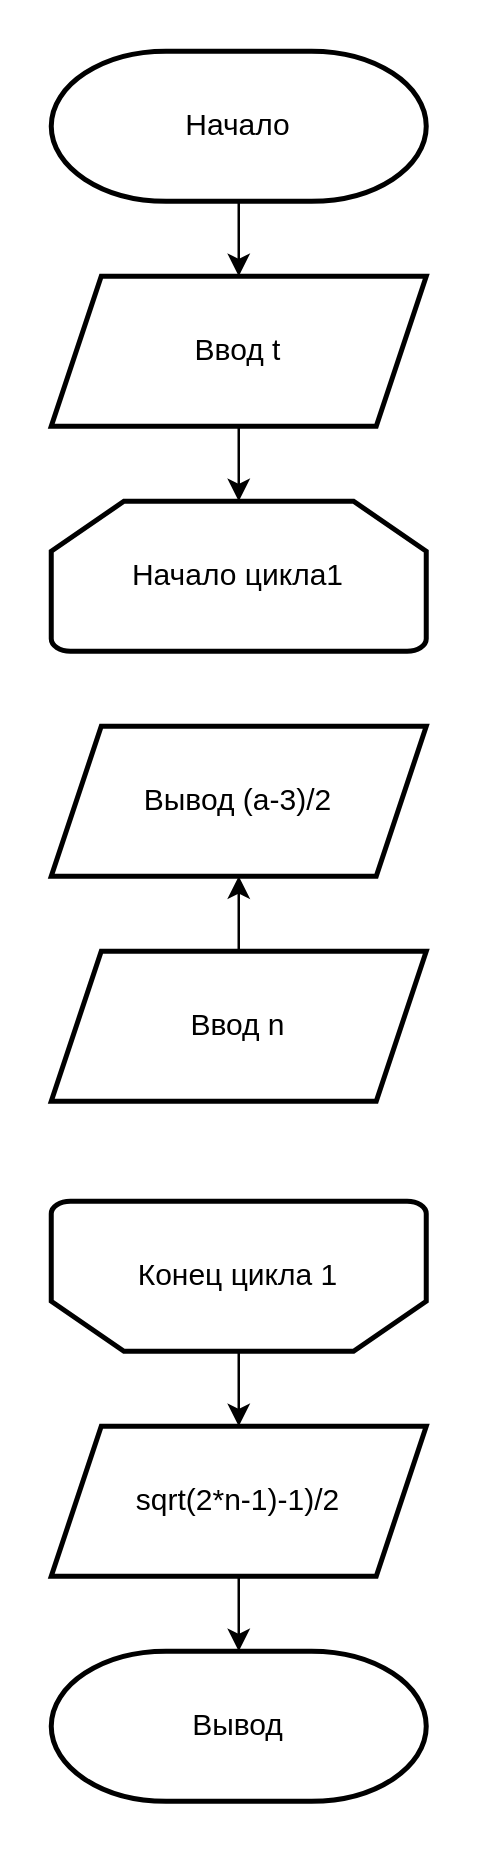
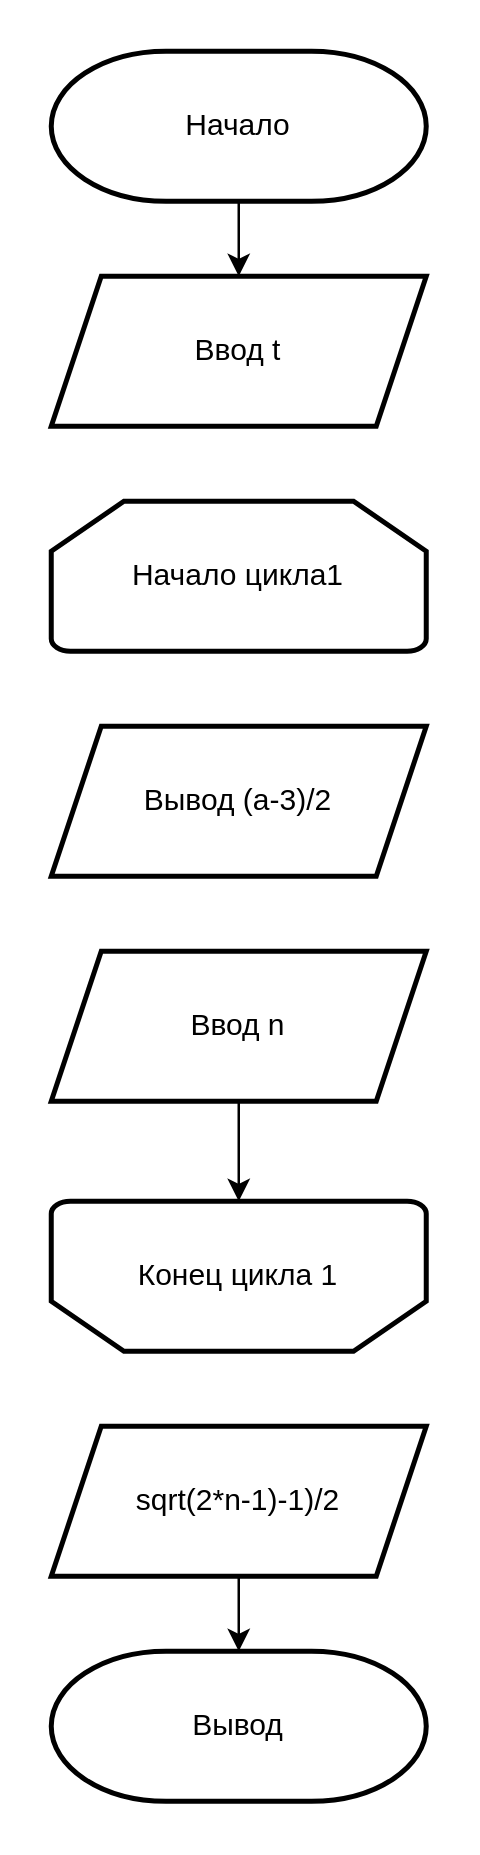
- <mxCell id="11" value="" style="edgeStyle=orthogonalEdgeStyle;rounded=0;orthogonalLoop=1;jettySize=auto;html=1;" edge="1" parent="1" source="12" target="4"><mxGeometry relative="1" as="geometry" /></mxCell>
- <mxCell id="6" value="" style="edgeStyle=orthogonalEdgeStyle;rounded=0;orthogonalLoop=1;jettySize=auto;html=1;" parent="1" source="7" target="5" edge="1"><mxGeometry relative="1" as="geometry" /></mxCell>
+ <mxCell id="6" value="" style="edgeStyle=orthogonalEdgeStyle;rounded=0;orthogonalLoop=1;jettySize=auto;html=1;" parent="1" source="7" target="10" edge="1"><mxGeometry relative="1" as="geometry" /></mxCell>
- <mxCell id="9" value="" style="edgeStyle=orthogonalEdgeStyle;rounded=0;orthogonalLoop=1;jettySize=auto;html=1;" edge="1" parent="1" source="10" target="14"><mxGeometry relative="1" as="geometry" /></mxCell>
